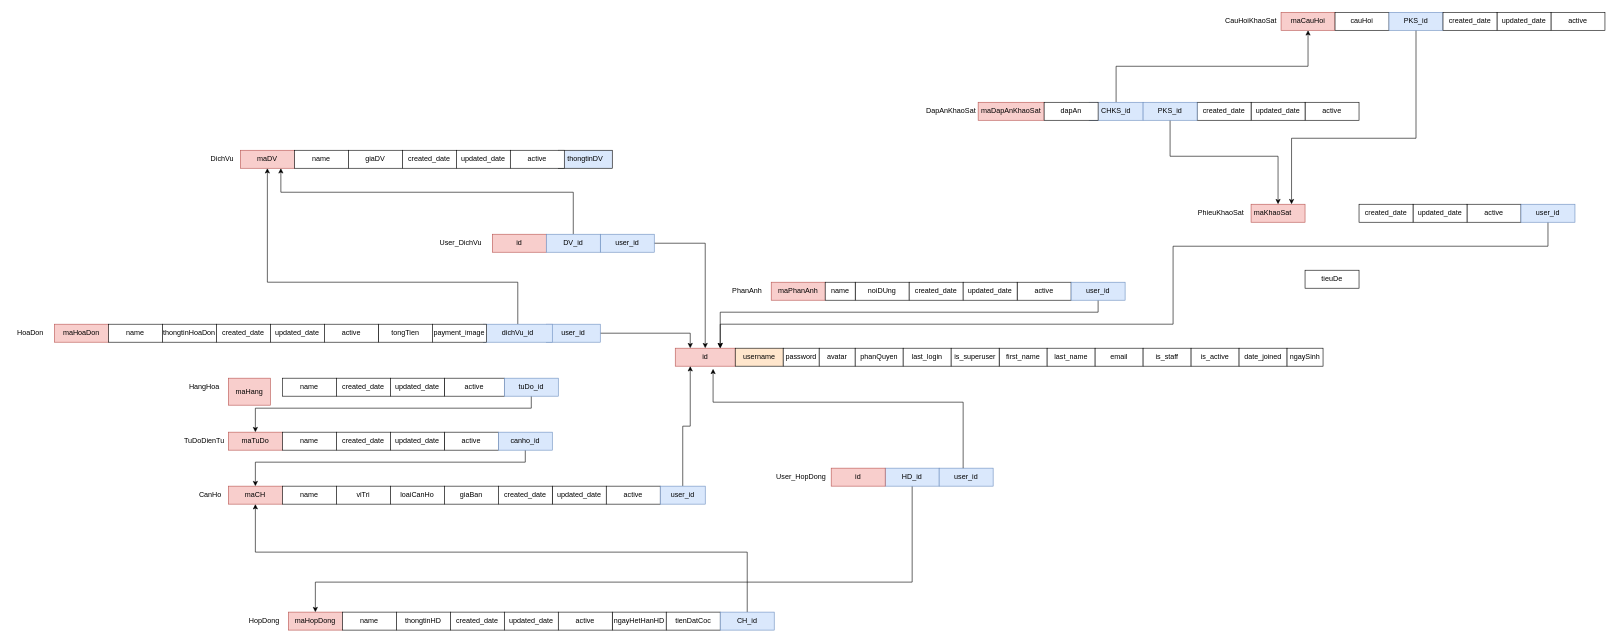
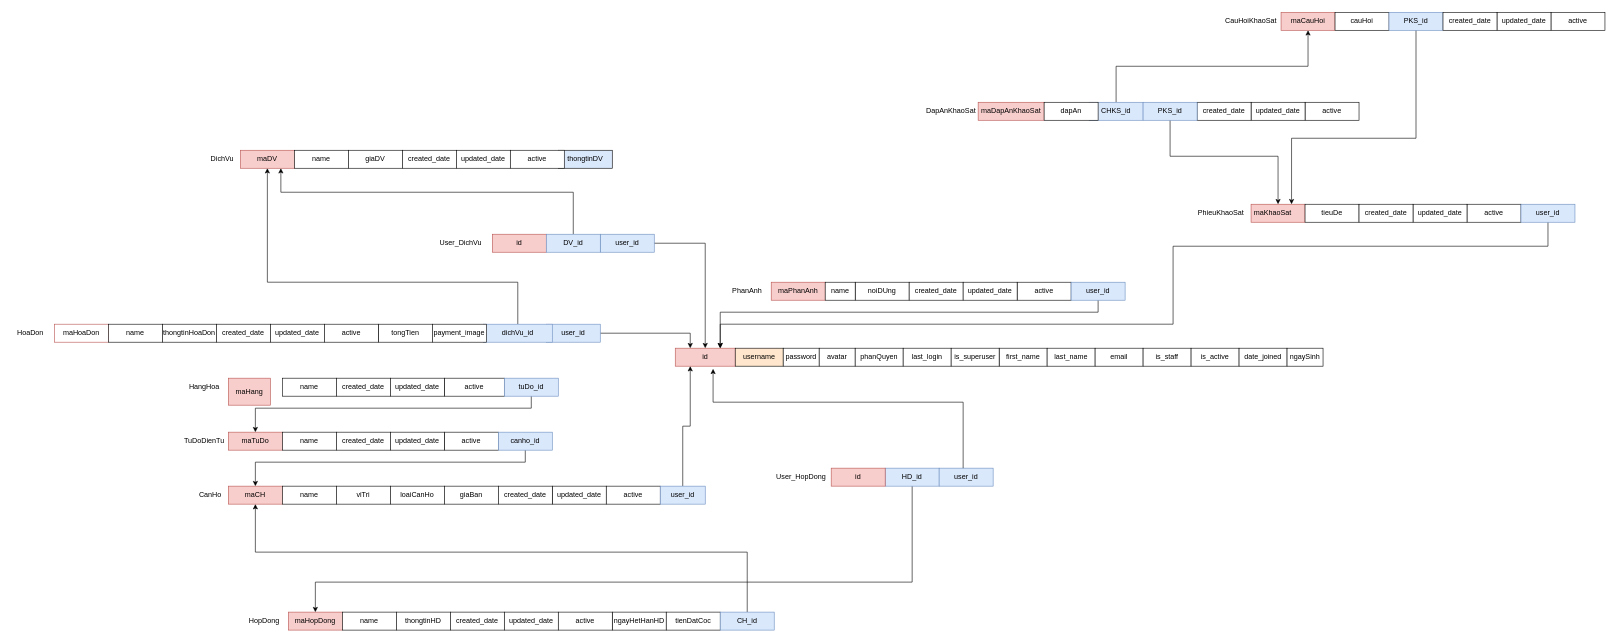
- <mxCell id="70" value="tieuDe" style="rounded=0;whiteSpace=wrap;html=1;" vertex="1" parent="1"><mxGeometry x="2175" y="450" width="90" height="30" as="geometry" /></mxCell>
+ <mxCell id="70" value="tieuDe" style="rounded=0;whiteSpace=wrap;html=1;" vertex="1" parent="1"><mxGeometry x="2175" y="340" width="90" height="30" as="geometry" /></mxCell>
- <mxCell id="30" value="maHoaDon" style="rounded=0;whiteSpace=wrap;html=1;fillColor=#f8cecc;strokeColor=#b85450;" vertex="1" parent="1"><mxGeometry x="90" y="540" width="90" height="30" as="geometry" /></mxCell>
+ <mxCell id="30" value="maHoaDon" style="rounded=0;whiteSpace=wrap;html=1;fillColor=#ffffff;strokeColor=#b85450;" vertex="1" parent="1"><mxGeometry x="90" y="540" width="90" height="30" as="geometry" /></mxCell>
